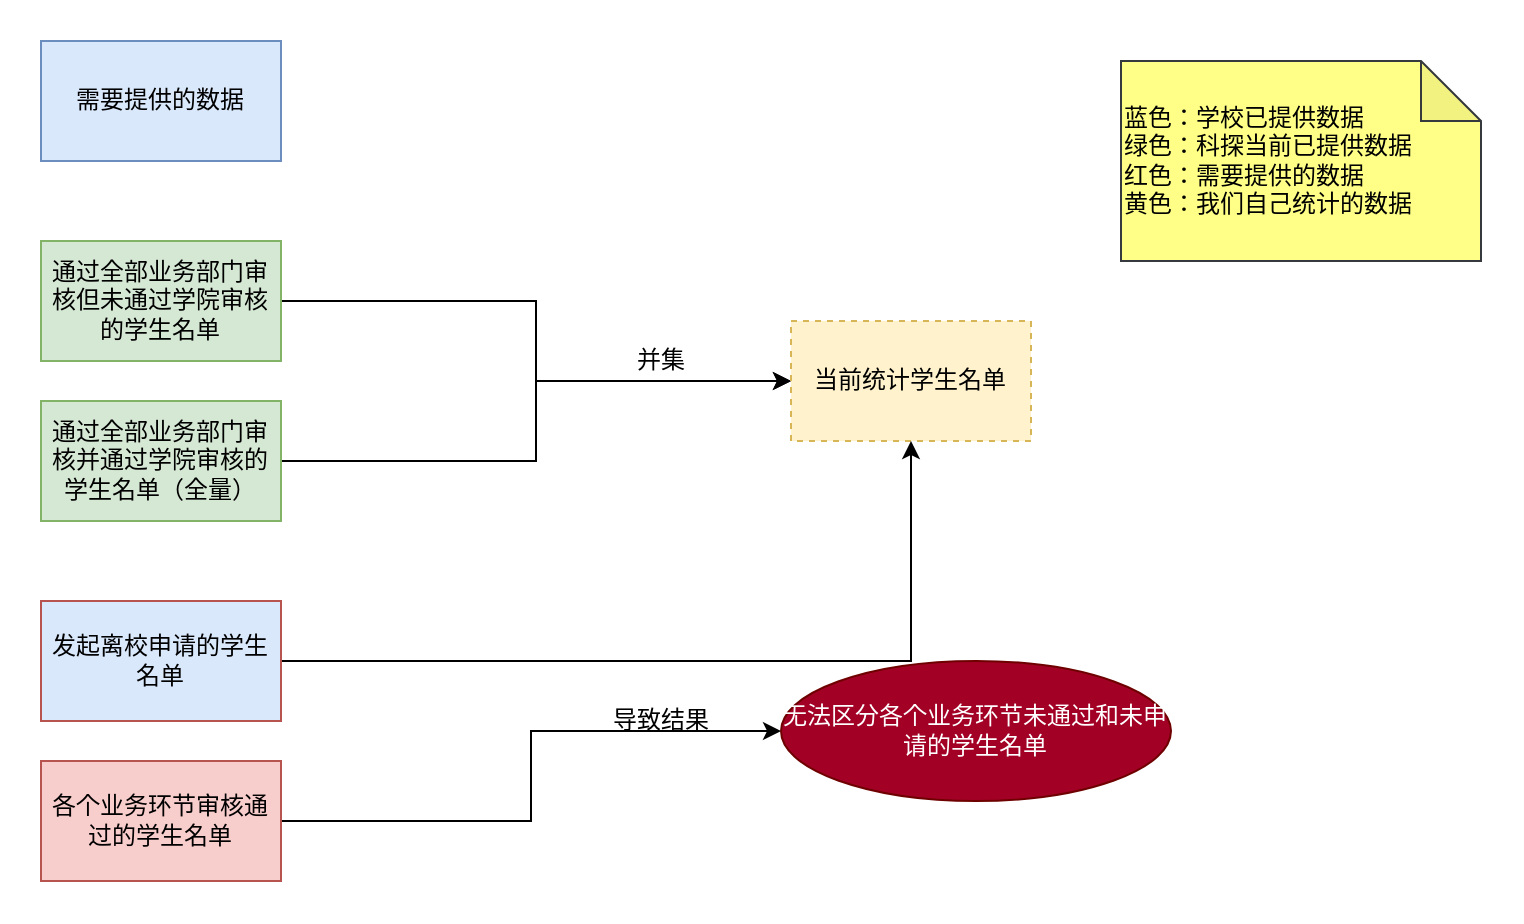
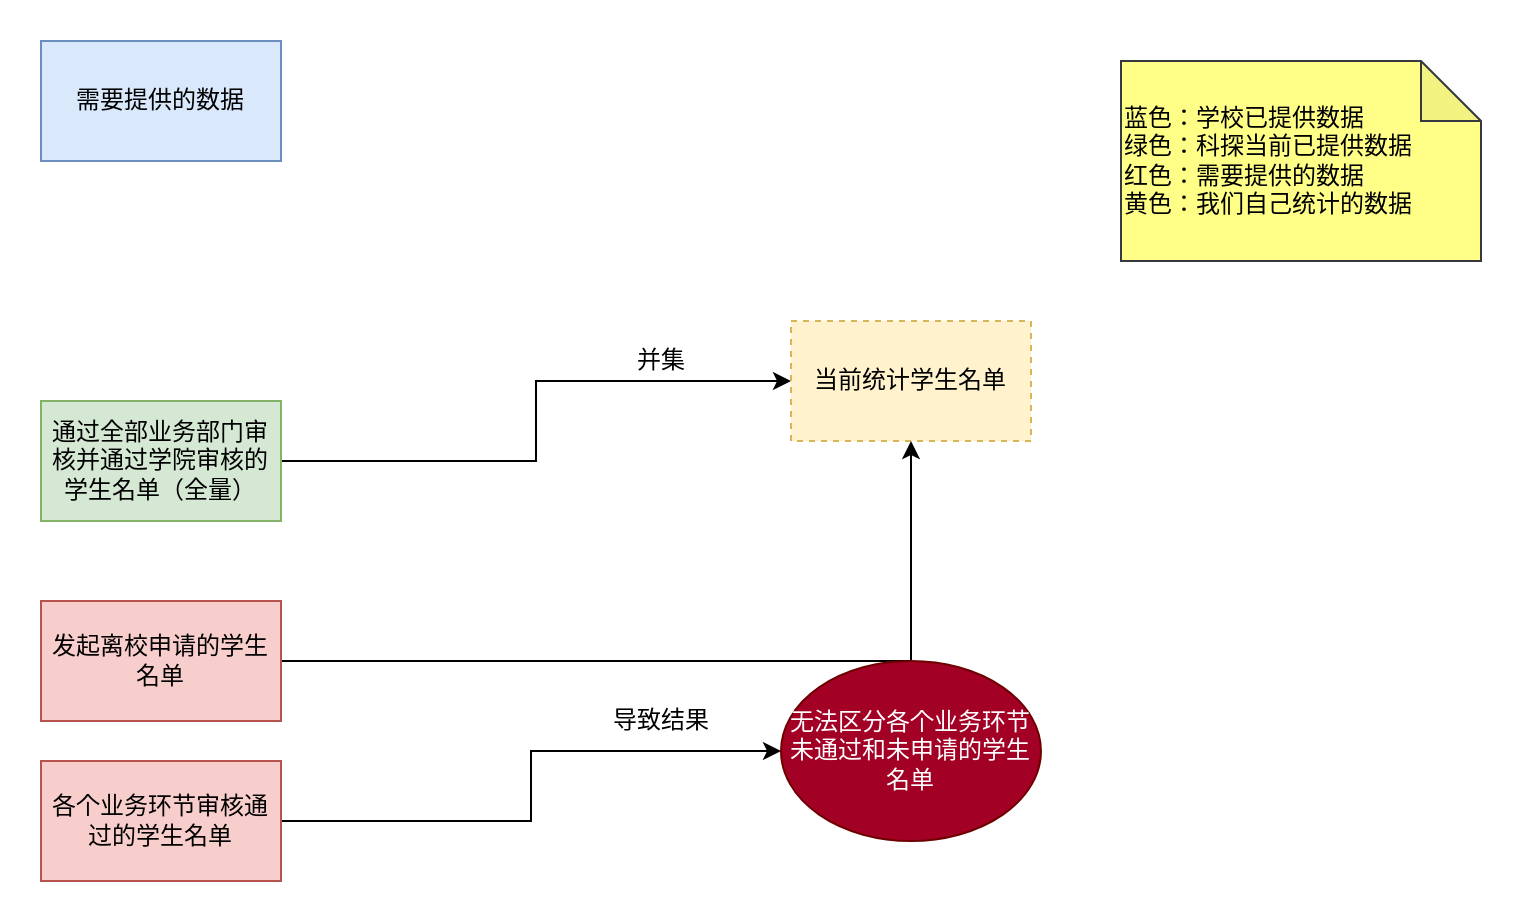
- <mxCell id="5" value="通过全部业务部门审核但未通过学院审核的学生名单" style="rounded=0;whiteSpace=wrap;html=1;fillColor=#d5e8d4;strokeColor=#82b366;" vertex="1" parent="1"><mxGeometry x="20" y="120" width="120" height="60" as="geometry" /></mxCell>
- <mxCell id="4" style="edgeStyle=orthogonalEdgeStyle;rounded=0;orthogonalLoop=1;jettySize=auto;html=1;exitX=1;exitY=0.5;exitDx=0;exitDy=0;entryX=0;entryY=0.5;entryDx=0;entryDy=0;" edge="1" parent="1" source="5" target="6"><mxGeometry relative="1" as="geometry" /></mxCell>
- <mxCell id="9" value="发起离校申请的学生名单" style="rounded=0;whiteSpace=wrap;html=1;fillColor=#dae8fc;strokeColor=#b85450;" vertex="1" parent="1"><mxGeometry x="20" y="300" width="120" height="60" as="geometry" /></mxCell>
+ <mxCell id="9" value="发起离校申请的学生名单" style="rounded=0;whiteSpace=wrap;html=1;fillColor=#f8cecc;strokeColor=#b85450;" vertex="1" parent="1"><mxGeometry x="20" y="300" width="120" height="60" as="geometry" /></mxCell>
- <mxCell id="13" value="无法区分各个业务环节未通过和未申请的学生名单" style="ellipse;whiteSpace=wrap;html=1;fillColor=#a20025;strokeColor=#6F0000;fontColor=#ffffff;" vertex="1" parent="1"><mxGeometry x="390" y="330" width="195" height="70" as="geometry" /></mxCell>
+ <mxCell id="13" value="无法区分各个业务环节未通过和未申请的学生名单" style="ellipse;whiteSpace=wrap;html=1;fillColor=#a20025;strokeColor=#6F0000;fontColor=#ffffff;" vertex="1" parent="1"><mxGeometry x="390" y="330" width="130" height="90" as="geometry" /></mxCell>
